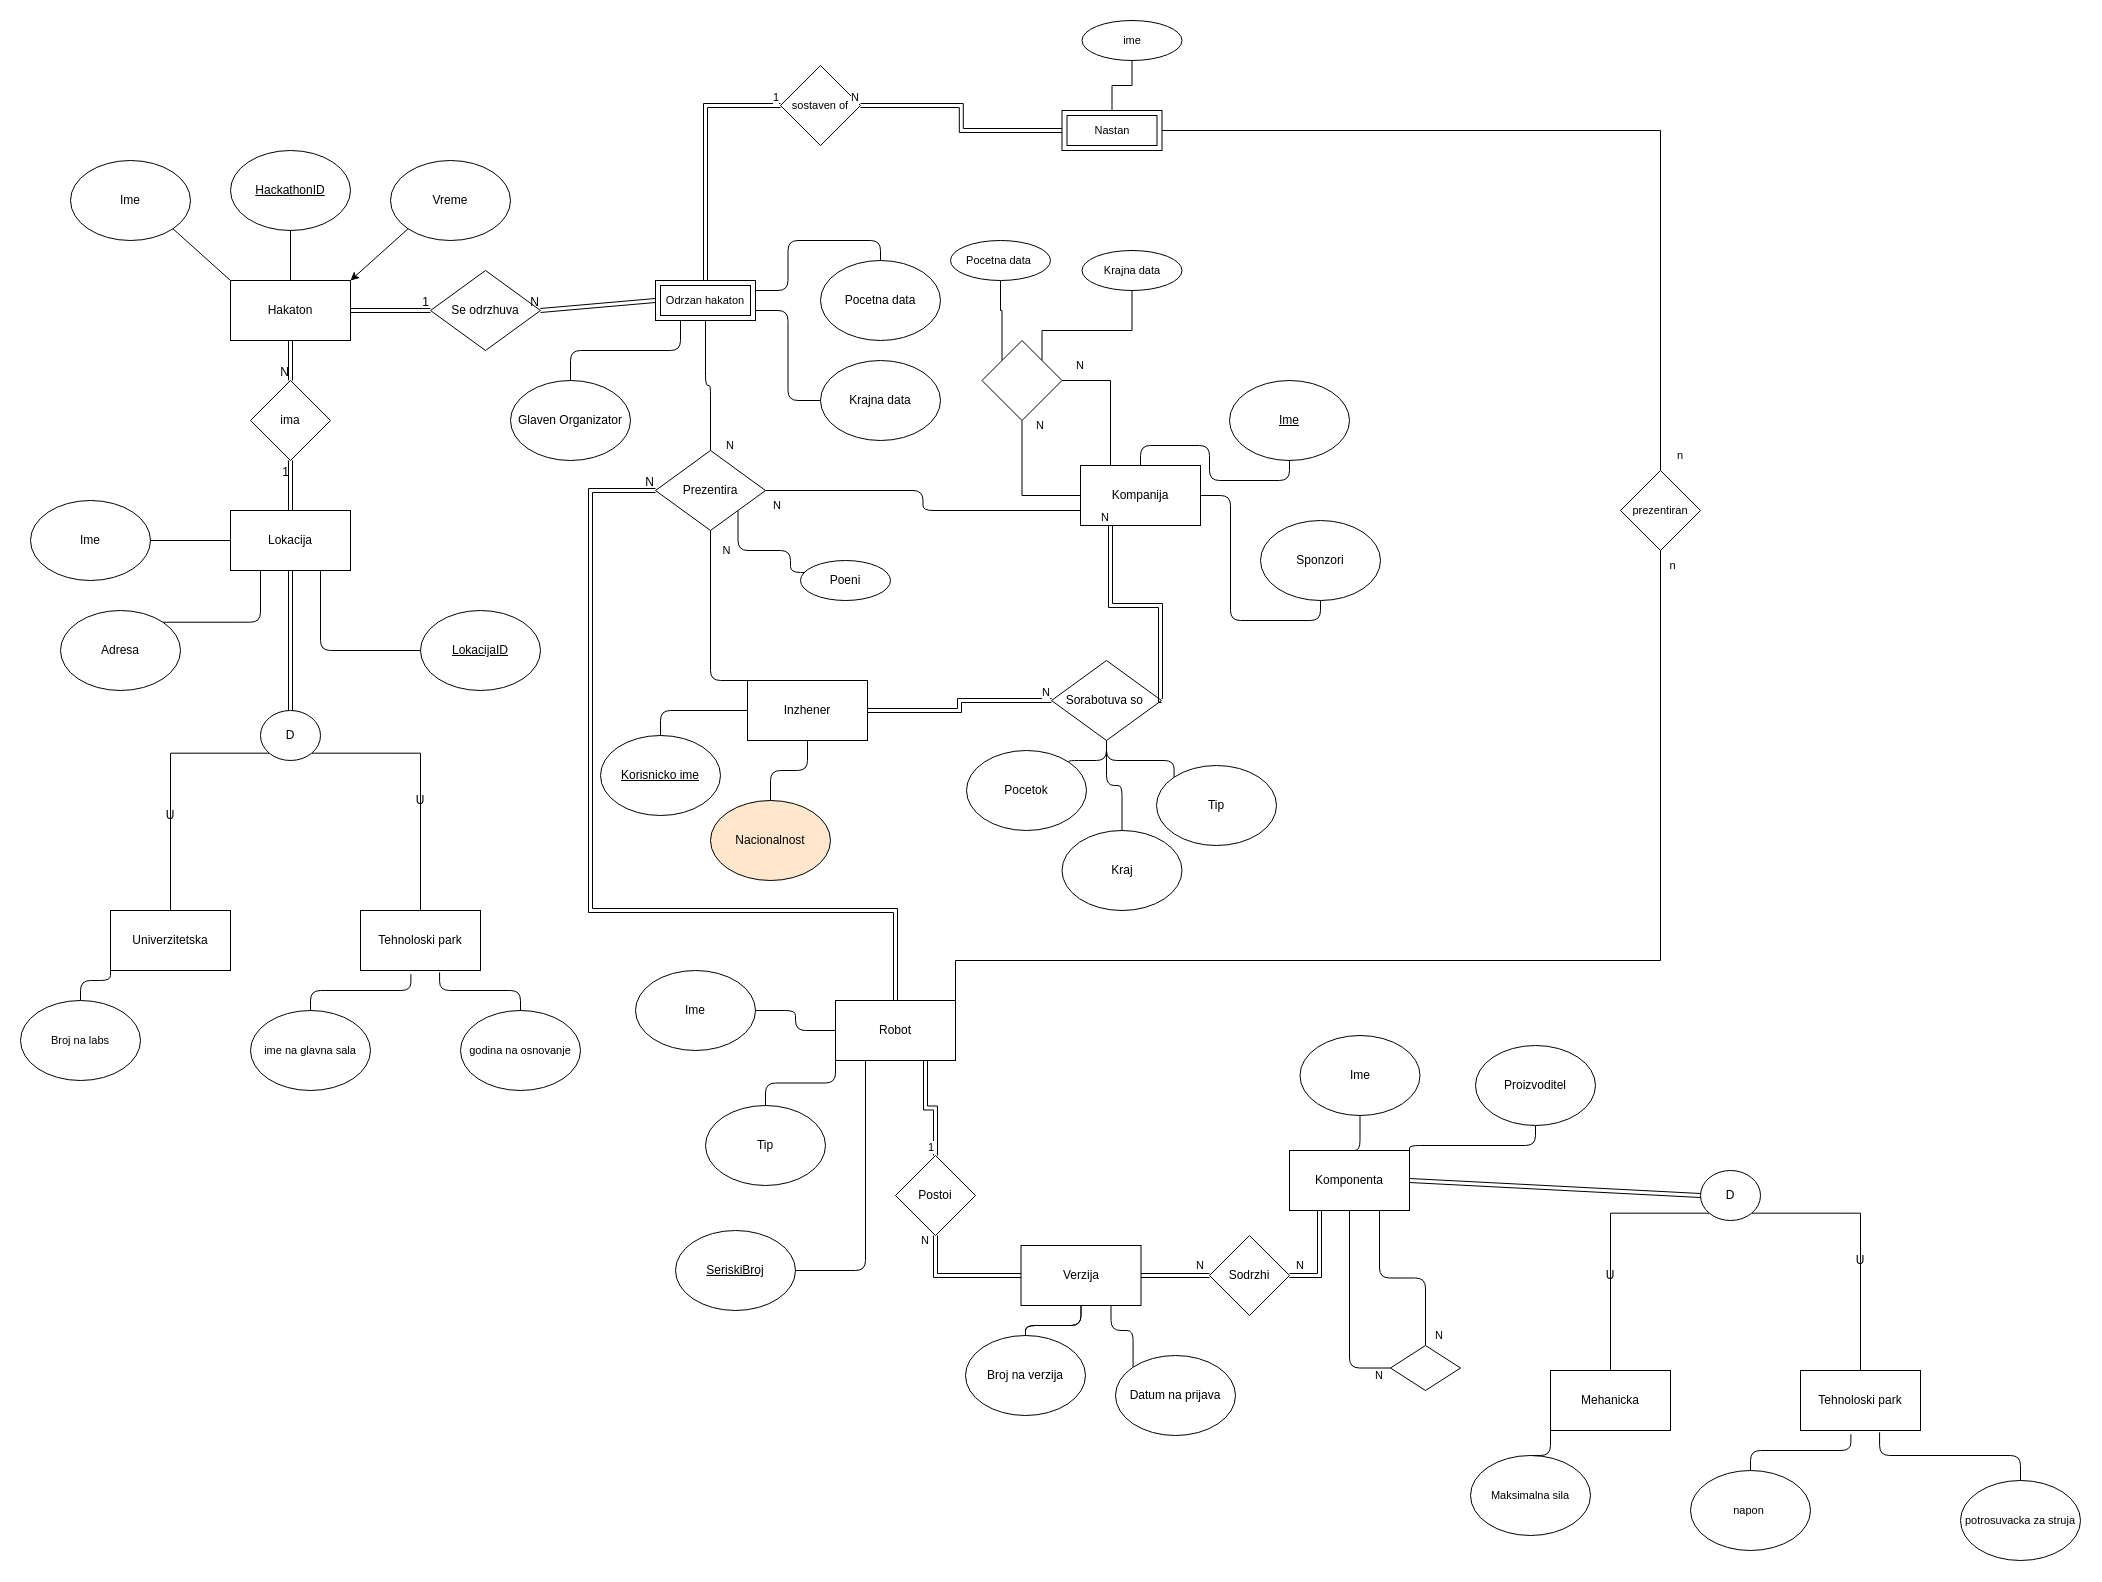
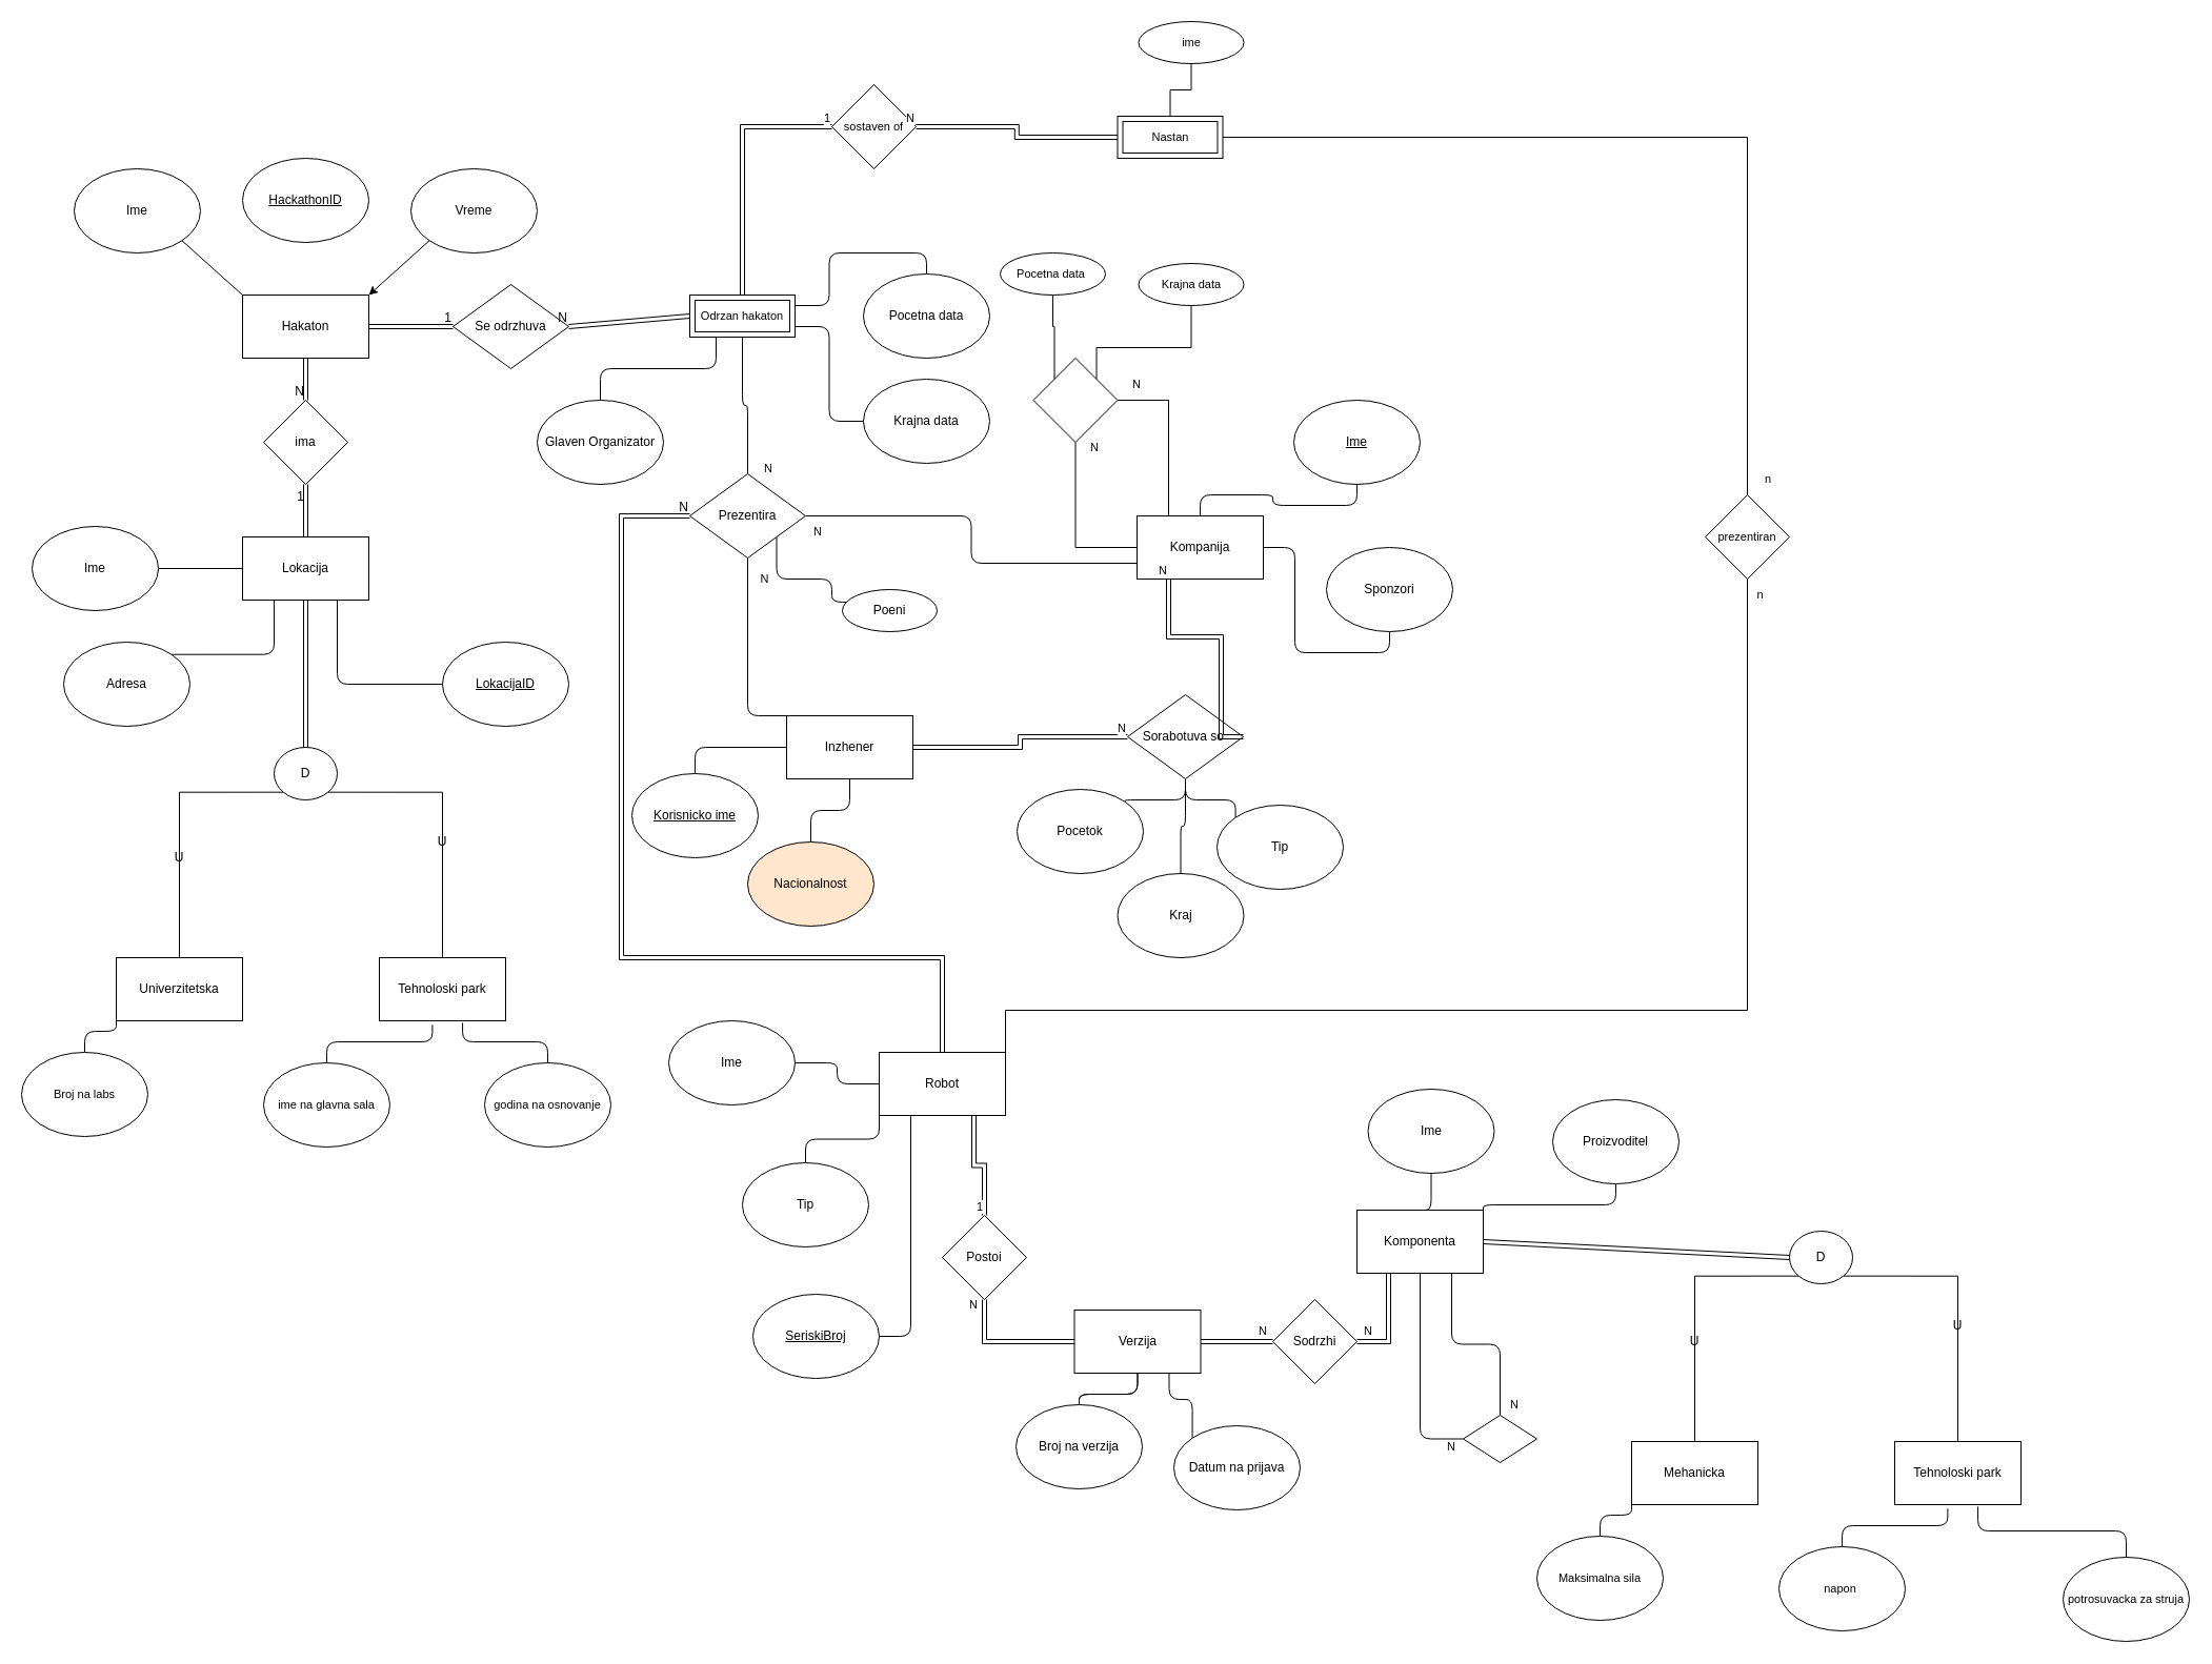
- <mxCell id="137" value="sostaven of" style="rhombus;whiteSpace=wrap;html=1;fontFamily=Helvetica;fontSize=11;fontColor=default;labelBackgroundColor=default;" vertex="1" parent="1"><mxGeometry x="780" y="65" width="80" height="80" as="geometry" /></mxCell>
+ <mxCell id="137" value="sostaven of" style="rhombus;whiteSpace=wrap;html=1;fontFamily=Helvetica;fontSize=11;fontColor=default;labelBackgroundColor=default;" vertex="1" parent="1"><mxGeometry x="790" y="80" width="80" height="80" as="geometry" /></mxCell>
- <mxCell id="7" value="" style="endArrow=none;html=1;rounded=0;entryX=0.5;entryY=0;entryDx=0;entryDy=0;exitX=0.5;exitY=1;exitDx=0;exitDy=0;" parent="1" source="4" target="2" edge="1"><mxGeometry width="50" height="50" relative="1" as="geometry"><mxPoint x="310" y="250" as="sourcePoint" /><mxPoint x="410" y="320" as="targetPoint" /></mxGeometry></mxCell>
- <mxCell id="42" value="Kompanija" style="rounded=0;whiteSpace=wrap;html=1;" parent="1" vertex="1"><mxGeometry x="1080" y="465" width="120" height="60" as="geometry" /></mxCell>
+ <mxCell id="42" value="Kompanija" style="rounded=0;whiteSpace=wrap;html=1;" parent="1" vertex="1"><mxGeometry x="1080" y="490" width="120" height="60" as="geometry" /></mxCell>
- <mxCell id="46" value="Sorabotuva so&amp;nbsp;" style="rhombus;whiteSpace=wrap;html=1;" parent="1" vertex="1"><mxGeometry x="1051" y="660" width="110" height="80" as="geometry" /></mxCell>
+ <mxCell id="46" value="Sorabotuva so&amp;nbsp;" style="rhombus;whiteSpace=wrap;html=1;" parent="1" vertex="1"><mxGeometry x="1071" y="660" width="110" height="80" as="geometry" /></mxCell>
- <mxCell id="60" value="&lt;u&gt;SeriskiBroj&lt;/u&gt;" style="ellipse;whiteSpace=wrap;html=1;" parent="1" vertex="1"><mxGeometry x="675" y="1230" width="120" height="80" as="geometry" /></mxCell>
+ <mxCell id="60" value="&lt;u&gt;SeriskiBroj&lt;/u&gt;" style="ellipse;whiteSpace=wrap;html=1;" parent="1" vertex="1"><mxGeometry x="715" y="1230" width="120" height="80" as="geometry" /></mxCell>
- <mxCell id="119" value="Maksimalna sila" style="ellipse;whiteSpace=wrap;html=1;fontFamily=Helvetica;fontSize=11;fontColor=default;labelBackgroundColor=default;" vertex="1" parent="1"><mxGeometry x="1470" y="1455" width="120" height="80" as="geometry" /></mxCell>
+ <mxCell id="119" value="Maksimalna sila" style="ellipse;whiteSpace=wrap;html=1;fontFamily=Helvetica;fontSize=11;fontColor=default;labelBackgroundColor=default;" vertex="1" parent="1"><mxGeometry x="1460" y="1460" width="120" height="80" as="geometry" /></mxCell>
